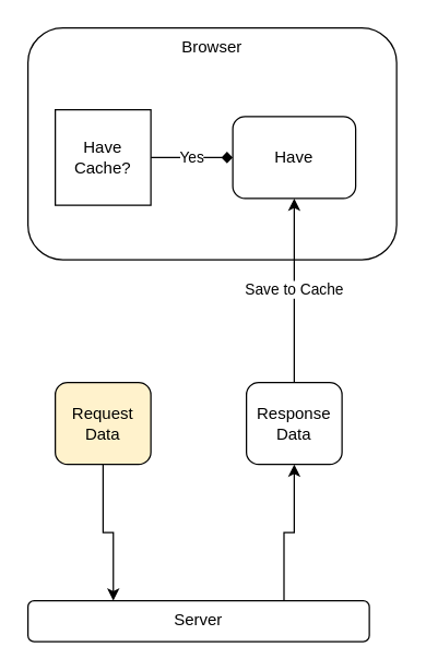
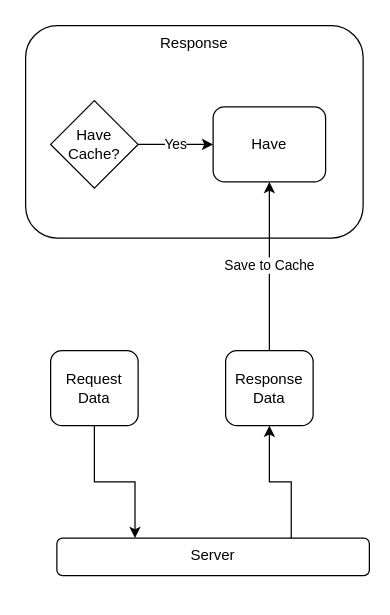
- <mxCell id="2" value="Browser" style="rounded=1;whiteSpace=wrap;html=1;align=center;verticalAlign=top;labelPosition=center;verticalLabelPosition=middle;horizontal=1;" vertex="1" parent="1"><mxGeometry x="20" y="20" width="270" height="170" as="geometry" /></mxCell>
+ <mxCell id="2" value="Response" style="rounded=1;whiteSpace=wrap;html=1;align=center;verticalAlign=top;labelPosition=center;verticalLabelPosition=middle;horizontal=1;" vertex="1" parent="1"><mxGeometry x="20" y="20" width="270" height="170" as="geometry" /></mxCell>
- <mxCell id="4" value="Have Cache?" style="whiteSpace=wrap;html=1;align=center;rounded=0;" vertex="1" parent="1"><mxGeometry x="40" y="80" width="70" height="70" as="geometry" /></mxCell>
+ <mxCell id="4" value="Have Cache?" style="rhombus;whiteSpace=wrap;html=1;align=center;" vertex="1" parent="1"><mxGeometry x="40" y="80" width="70" height="70" as="geometry" /></mxCell>
- <mxCell id="3" value="Yes" style="edgeStyle=orthogonalEdgeStyle;rounded=0;orthogonalLoop=1;jettySize=auto;html=1;endArrow=diamond;" edge="1" parent="1" source="4" target="5"><mxGeometry relative="1" as="geometry"><mxPoint x="165" y="115" as="targetPoint" /></mxGeometry></mxCell>
+ <mxCell id="3" value="Yes" style="edgeStyle=orthogonalEdgeStyle;rounded=0;orthogonalLoop=1;jettySize=auto;html=1;" edge="1" parent="1" source="4" target="5"><mxGeometry relative="1" as="geometry"><mxPoint x="165" y="115" as="targetPoint" /></mxGeometry></mxCell>
- <mxCell id="8" value="Request &lt;br&gt;Data" style="rounded=1;whiteSpace=wrap;html=1;align=center;fillColor=#fff2cc;" vertex="1" parent="1"><mxGeometry x="40" y="280" width="70" height="60" as="geometry" /></mxCell>
+ <mxCell id="8" value="Request &lt;br&gt;Data" style="rounded=1;whiteSpace=wrap;html=1;align=center;" vertex="1" parent="1"><mxGeometry x="40" y="280" width="70" height="60" as="geometry" /></mxCell>
- <mxCell id="6" value="Server" style="rounded=1;whiteSpace=wrap;html=1;align=center;verticalAlign=top;labelPosition=center;verticalLabelPosition=middle;horizontal=1;" vertex="1" parent="1"><mxGeometry x="20" y="440" width="250" height="30" as="geometry" /></mxCell>
+ <mxCell id="6" value="Server" style="rounded=1;whiteSpace=wrap;html=1;align=center;verticalAlign=top;labelPosition=center;verticalLabelPosition=middle;horizontal=1;" vertex="1" parent="1"><mxGeometry x="45" y="430" width="250" height="30" as="geometry" /></mxCell>
